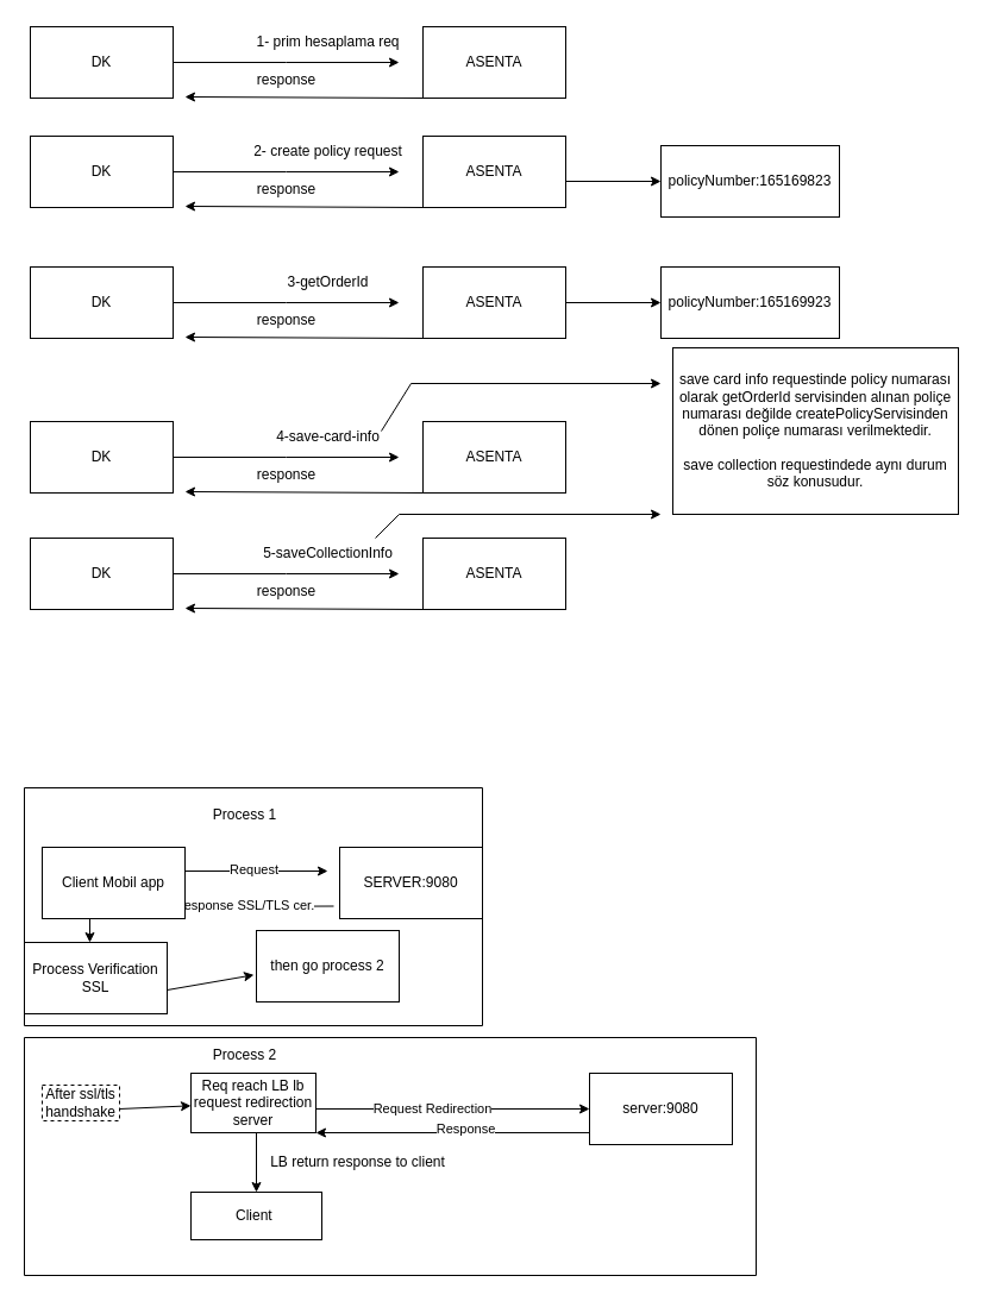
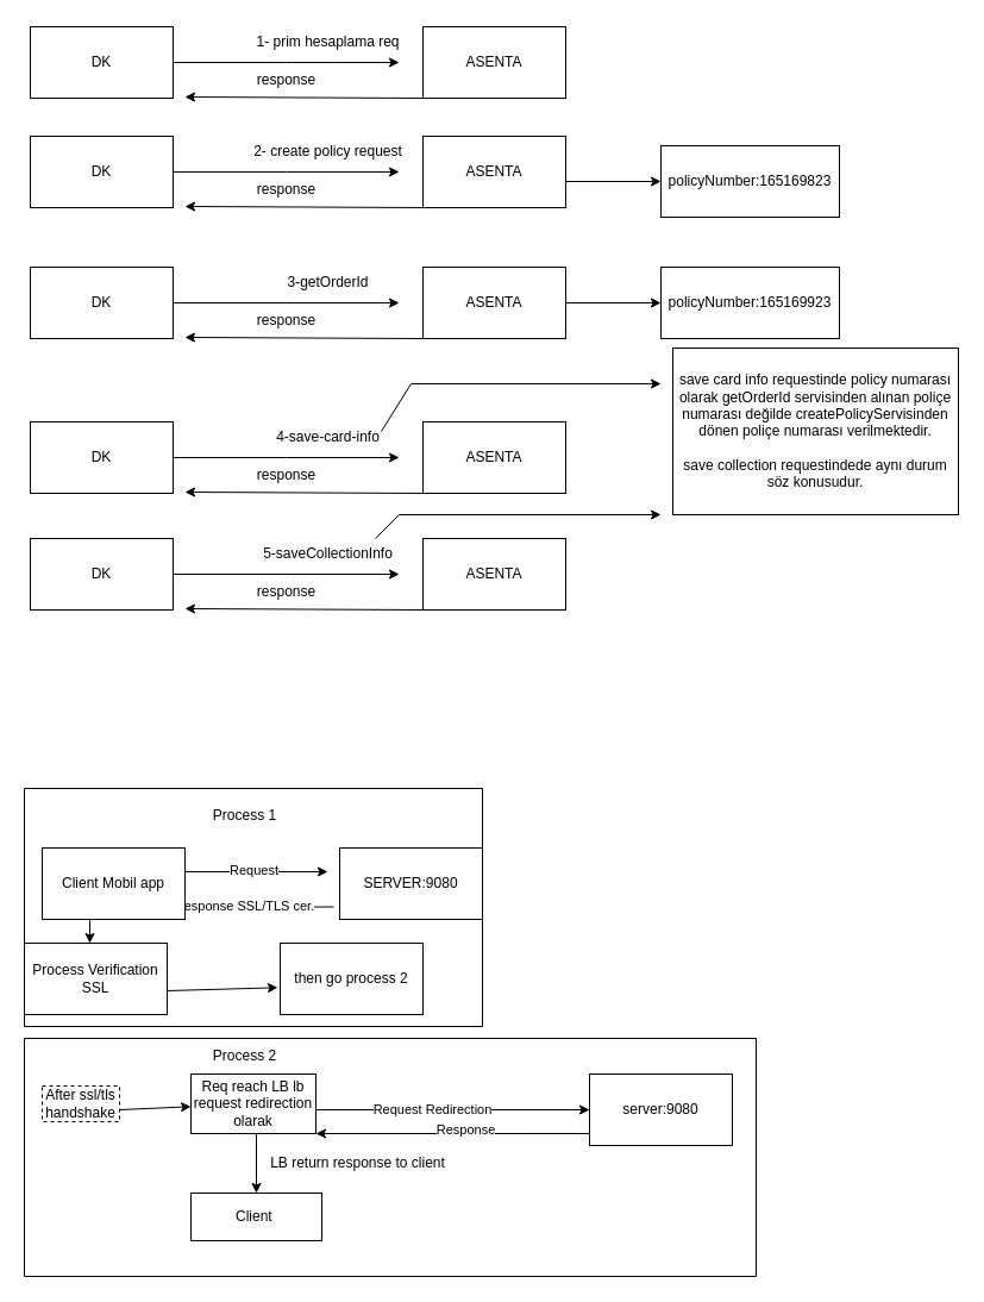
- <mxCell id="50" value="then go process 2&lt;br&gt;" style="rounded=0;whiteSpace=wrap;html=1;" vertex="1" parent="39"><mxGeometry x="195" y="120" width="120" height="60" as="geometry" /></mxCell>
+ <mxCell id="50" value="then go process 2&lt;br&gt;" style="rounded=0;whiteSpace=wrap;html=1;" vertex="1" parent="39"><mxGeometry x="215" y="130" width="120" height="60" as="geometry" /></mxCell>
- <mxCell id="55" value="Req reach LB lb request redirection server&lt;br&gt;" style="rounded=0;whiteSpace=wrap;html=1;" vertex="1" parent="51"><mxGeometry x="140" y="30" width="105" height="50" as="geometry" /></mxCell>
+ <mxCell id="55" value="Req reach LB lb request redirection olarak&lt;br&gt;" style="rounded=0;whiteSpace=wrap;html=1;" vertex="1" parent="51"><mxGeometry x="140" y="30" width="105" height="50" as="geometry" /></mxCell>
